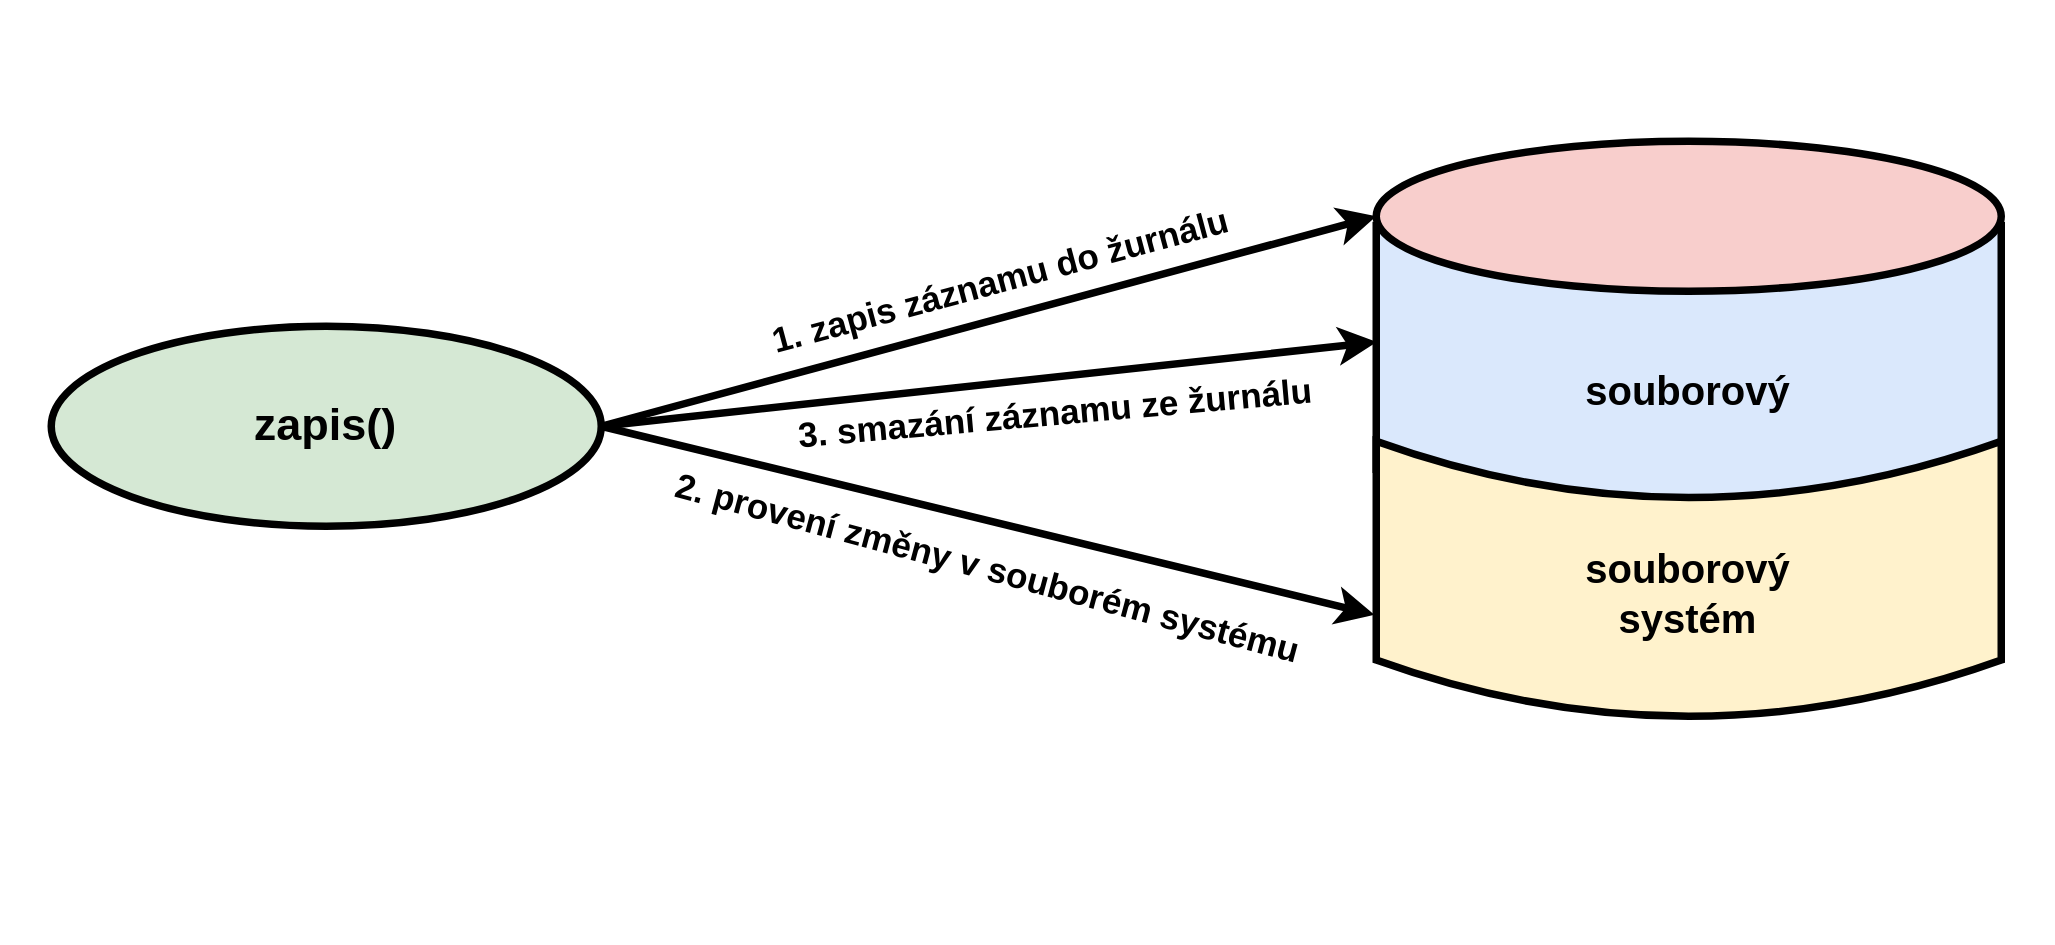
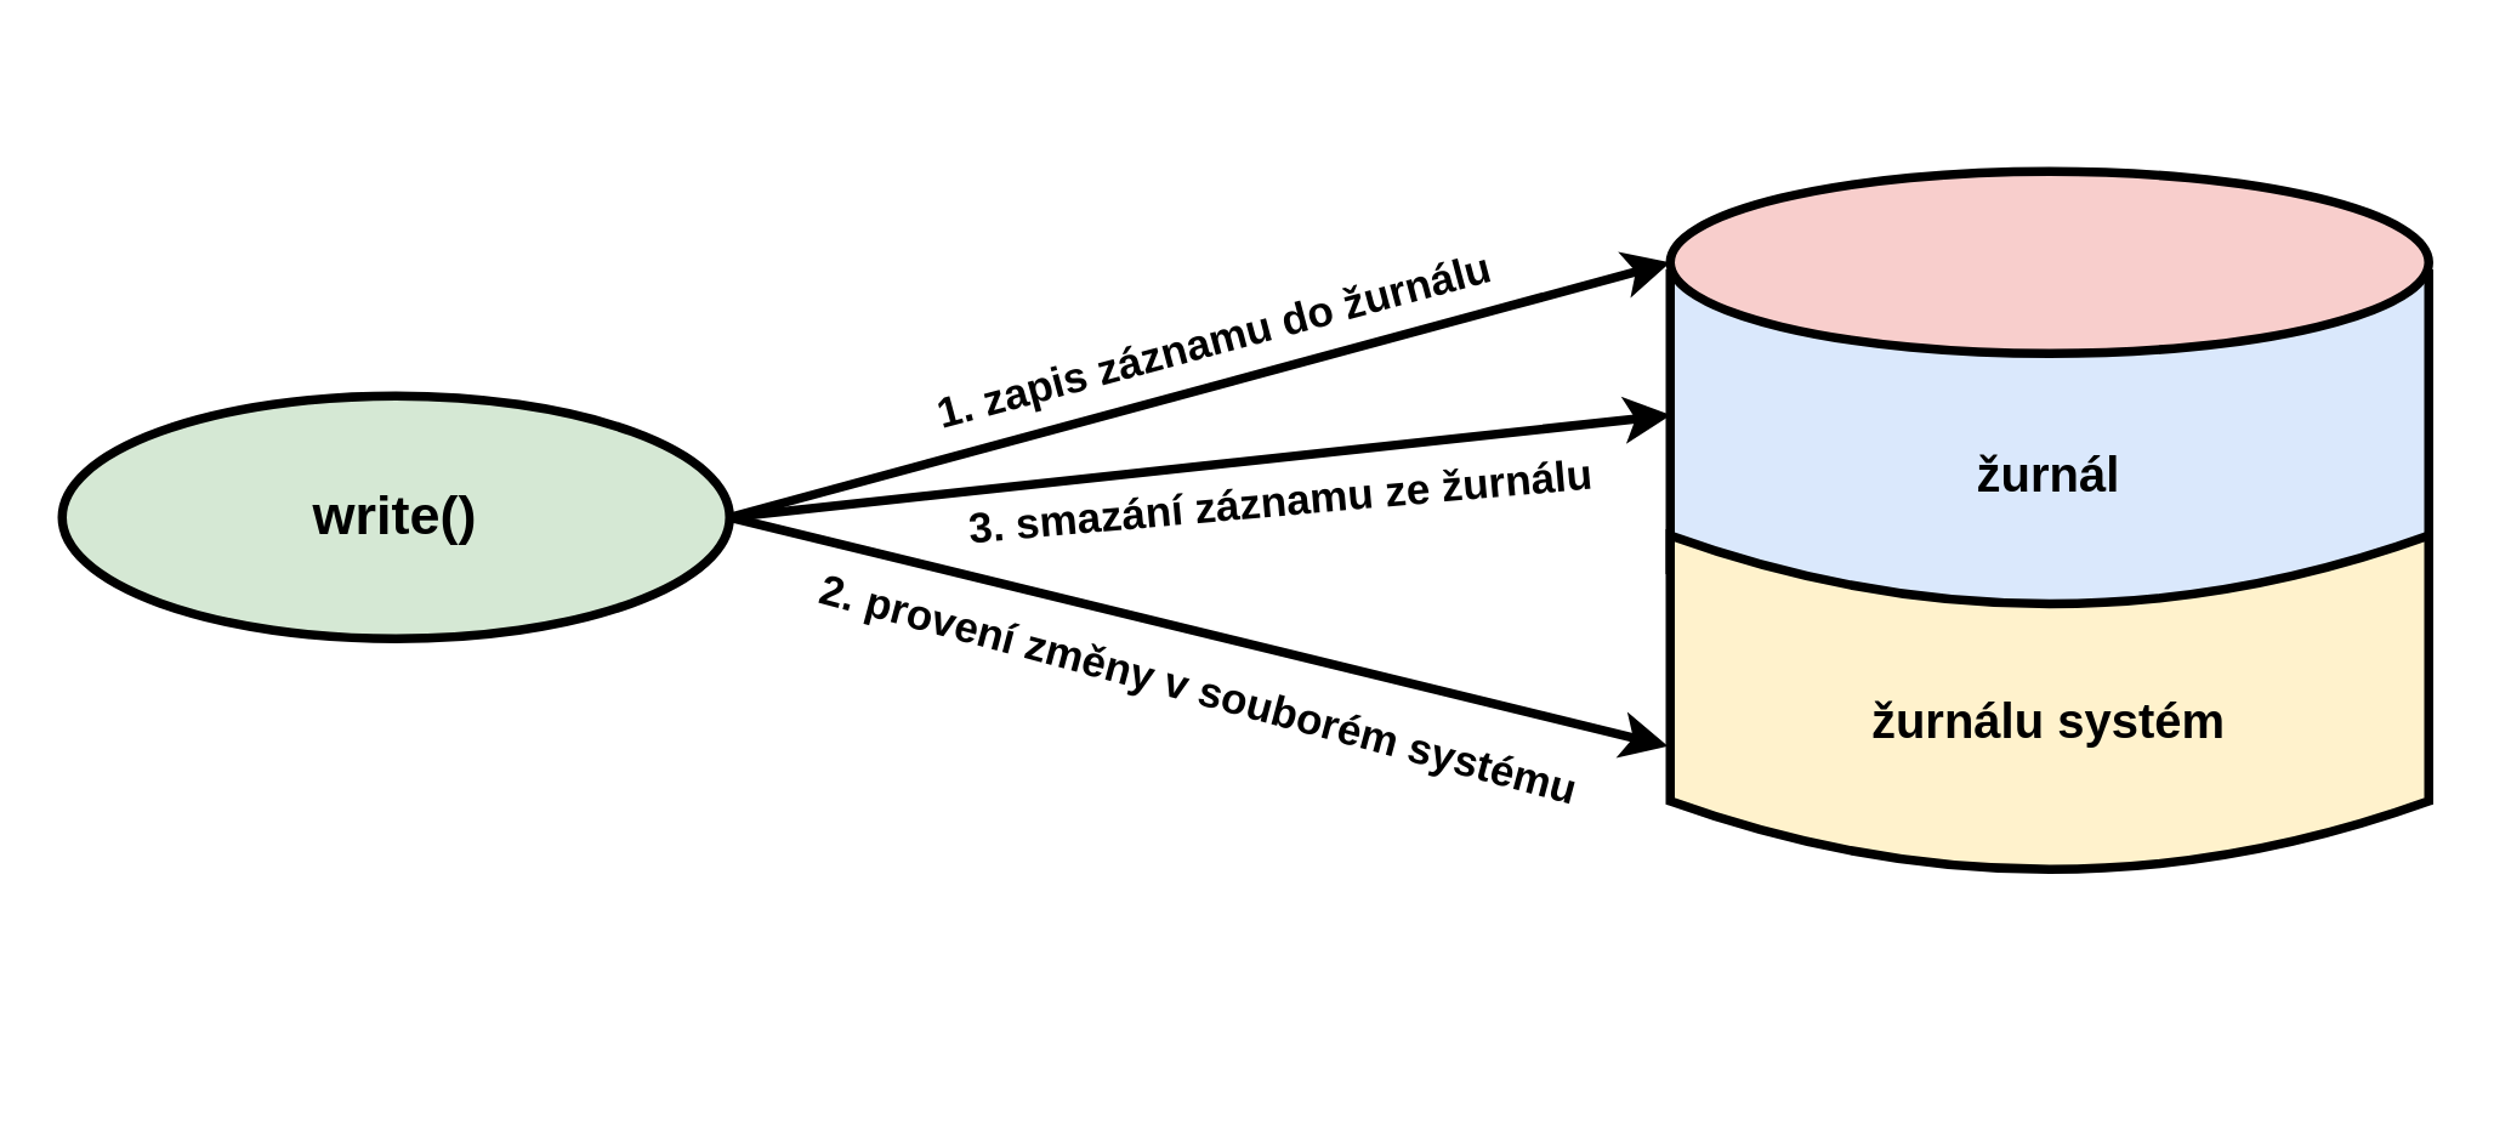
- <mxCell id="11" value="&lt;b&gt;&lt;font style=&quot;font-size: 16px;&quot;&gt;souborový&lt;/font&gt;&lt;/b&gt;" style="text;html=1;align=center;verticalAlign=middle;whiteSpace=wrap;rounded=0;" vertex="1" parent="6"><mxGeometry x="62" y="79" width="126" height="42" as="geometry" /></mxCell>
+ <mxCell id="11" value="&lt;b&gt;&lt;font style=&quot;font-size: 16px;&quot;&gt;žurnál&lt;/font&gt;&lt;/b&gt;" style="text;html=1;align=center;verticalAlign=middle;whiteSpace=wrap;rounded=0;" vertex="1" parent="6"><mxGeometry x="62" y="79" width="126" height="42" as="geometry" /></mxCell>
- <mxCell id="2" value="&lt;font style=&quot;font-size: 18px;&quot;&gt;&lt;b style=&quot;&quot;&gt;zapis()&lt;/b&gt;&lt;/font&gt;" style="ellipse;whiteSpace=wrap;html=1;strokeWidth=3;fillColor=#d5e8d4;strokeColor=#000000;" vertex="1" parent="1"><mxGeometry x="20" y="130" width="220" height="80" as="geometry" /></mxCell>
+ <mxCell id="2" value="&lt;font style=&quot;font-size: 18px;&quot;&gt;&lt;b style=&quot;&quot;&gt;write()&lt;/b&gt;&lt;/font&gt;" style="ellipse;whiteSpace=wrap;html=1;strokeWidth=3;fillColor=#d5e8d4;strokeColor=#000000;" vertex="1" parent="1"><mxGeometry x="20" y="130" width="220" height="80" as="geometry" /></mxCell>
- <mxCell id="10" value="&lt;b&gt;&lt;font style=&quot;font-size: 16px;&quot;&gt;souborový systém&lt;/font&gt;&lt;/b&gt;" style="text;html=1;align=center;verticalAlign=middle;whiteSpace=wrap;rounded=0;" vertex="1" parent="6"><mxGeometry x="62" y="160" width="126" height="42" as="geometry" /></mxCell>
+ <mxCell id="10" value="&lt;b&gt;&lt;font style=&quot;font-size: 16px;&quot;&gt;žurnálu systém&lt;/font&gt;&lt;/b&gt;" style="text;html=1;align=center;verticalAlign=middle;whiteSpace=wrap;rounded=0;" vertex="1" parent="6"><mxGeometry x="62" y="160" width="126" height="42" as="geometry" /></mxCell>
